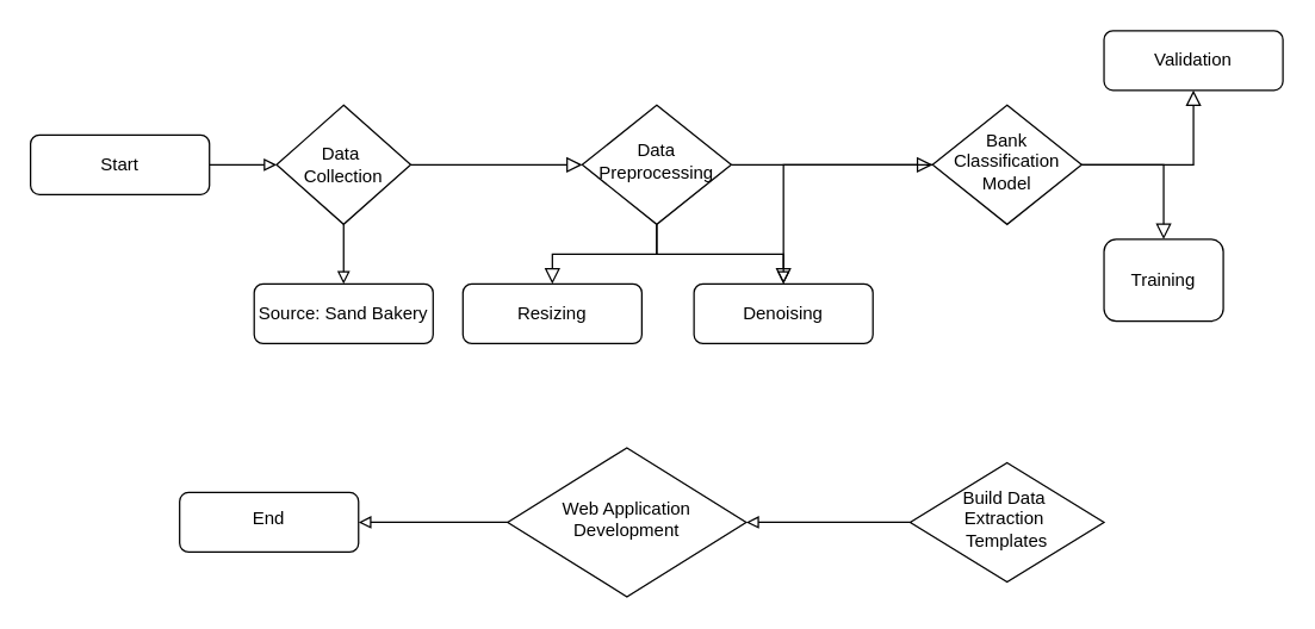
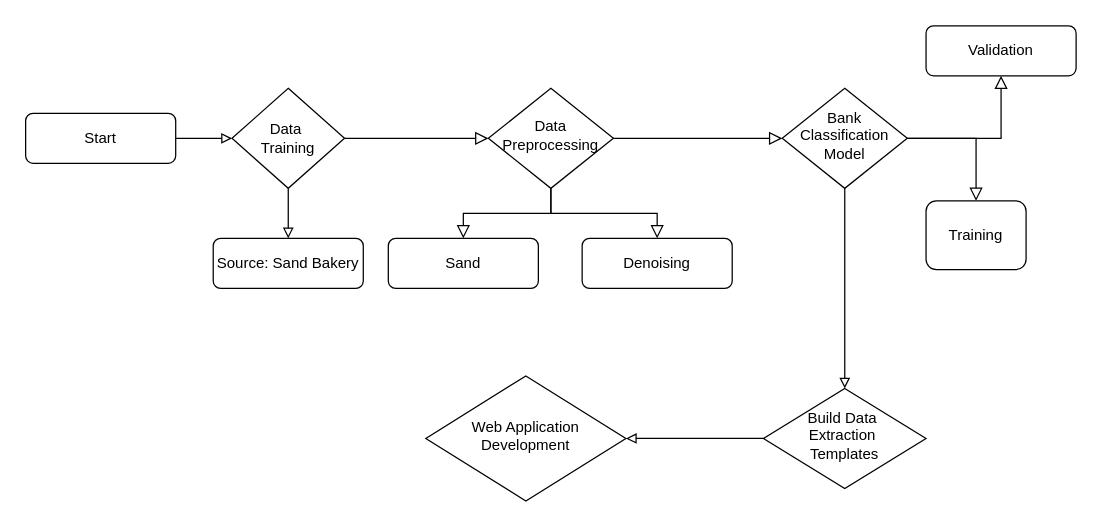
- <mxCell id="10" value="Data&amp;nbsp;&lt;div&gt;Collection&lt;/div&gt;" style="rhombus;whiteSpace=wrap;html=1;rounded=0;glass=0;strokeWidth=1;shadow=0;" vertex="1" parent="1"><mxGeometry x="185" y="70" width="90" height="80" as="geometry" /></mxCell>
+ <mxCell id="10" value="Data&amp;nbsp;&lt;div&gt;Training&lt;/div&gt;" style="rhombus;whiteSpace=wrap;html=1;rounded=0;glass=0;strokeWidth=1;shadow=0;" vertex="1" parent="1"><mxGeometry x="185" y="70" width="90" height="80" as="geometry" /></mxCell>
- <mxCell id="15" value="" style="edgeStyle=orthogonalEdgeStyle;rounded=0;orthogonalLoop=1;jettySize=auto;html=1;endArrow=block;endFill=0;" edge="1" parent="1" source="16" target="6"><mxGeometry relative="1" as="geometry" /></mxCell>
+ <mxCell id="15" value="" style="edgeStyle=orthogonalEdgeStyle;rounded=0;orthogonalLoop=1;jettySize=auto;html=1;endArrow=block;endFill=0;" edge="1" parent="1" source="16" target="21"><mxGeometry relative="1" as="geometry" /></mxCell>
- <mxCell id="13" value="&lt;p data-pm-slice=&quot;1 1 [&amp;quot;list&amp;quot;,{&amp;quot;spread&amp;quot;:false,&amp;quot;start&amp;quot;:1243,&amp;quot;end&amp;quot;:1487},&amp;quot;regular_list_item&amp;quot;,{&amp;quot;start&amp;quot;:1243,&amp;quot;end&amp;quot;:1487},&amp;quot;ordered_list&amp;quot;,{&amp;quot;spread&amp;quot;:false,&amp;quot;startingNumber&amp;quot;:1,&amp;quot;start&amp;quot;:1258,&amp;quot;end&amp;quot;:1487},&amp;quot;regular_list_item&amp;quot;,{&amp;quot;start&amp;quot;:1279,&amp;quot;end&amp;quot;:1322}]&quot;&gt;Resizing&lt;/p&gt;" style="rounded=1;whiteSpace=wrap;html=1;fontSize=12;glass=0;strokeWidth=1;shadow=0;" vertex="1" parent="1"><mxGeometry x="310" y="190" width="120" height="40" as="geometry" /></mxCell>
+ <mxCell id="13" value="&lt;p data-pm-slice=&quot;1 1 [&amp;quot;list&amp;quot;,{&amp;quot;spread&amp;quot;:false,&amp;quot;start&amp;quot;:1243,&amp;quot;end&amp;quot;:1487},&amp;quot;regular_list_item&amp;quot;,{&amp;quot;start&amp;quot;:1243,&amp;quot;end&amp;quot;:1487},&amp;quot;ordered_list&amp;quot;,{&amp;quot;spread&amp;quot;:false,&amp;quot;startingNumber&amp;quot;:1,&amp;quot;start&amp;quot;:1258,&amp;quot;end&amp;quot;:1487},&amp;quot;regular_list_item&amp;quot;,{&amp;quot;start&amp;quot;:1279,&amp;quot;end&amp;quot;:1322}]&quot;&gt;Sand&lt;/p&gt;" style="rounded=1;whiteSpace=wrap;html=1;fontSize=12;glass=0;strokeWidth=1;shadow=0;" vertex="1" parent="1"><mxGeometry x="310" y="190" width="120" height="40" as="geometry" /></mxCell>
- <mxCell id="24" value="End" style="whiteSpace=wrap;html=1;shadow=0;strokeWidth=1;spacing=6;spacingTop=-4;rounded=1;" vertex="1" parent="1"><mxGeometry x="120" y="330" width="120" height="40" as="geometry" /></mxCell>
- <mxCell id="22" value="" style="edgeStyle=orthogonalEdgeStyle;rounded=0;orthogonalLoop=1;jettySize=auto;html=1;endArrow=block;endFill=0;" edge="1" parent="1" source="23" target="24"><mxGeometry relative="1" as="geometry" /></mxCell>
